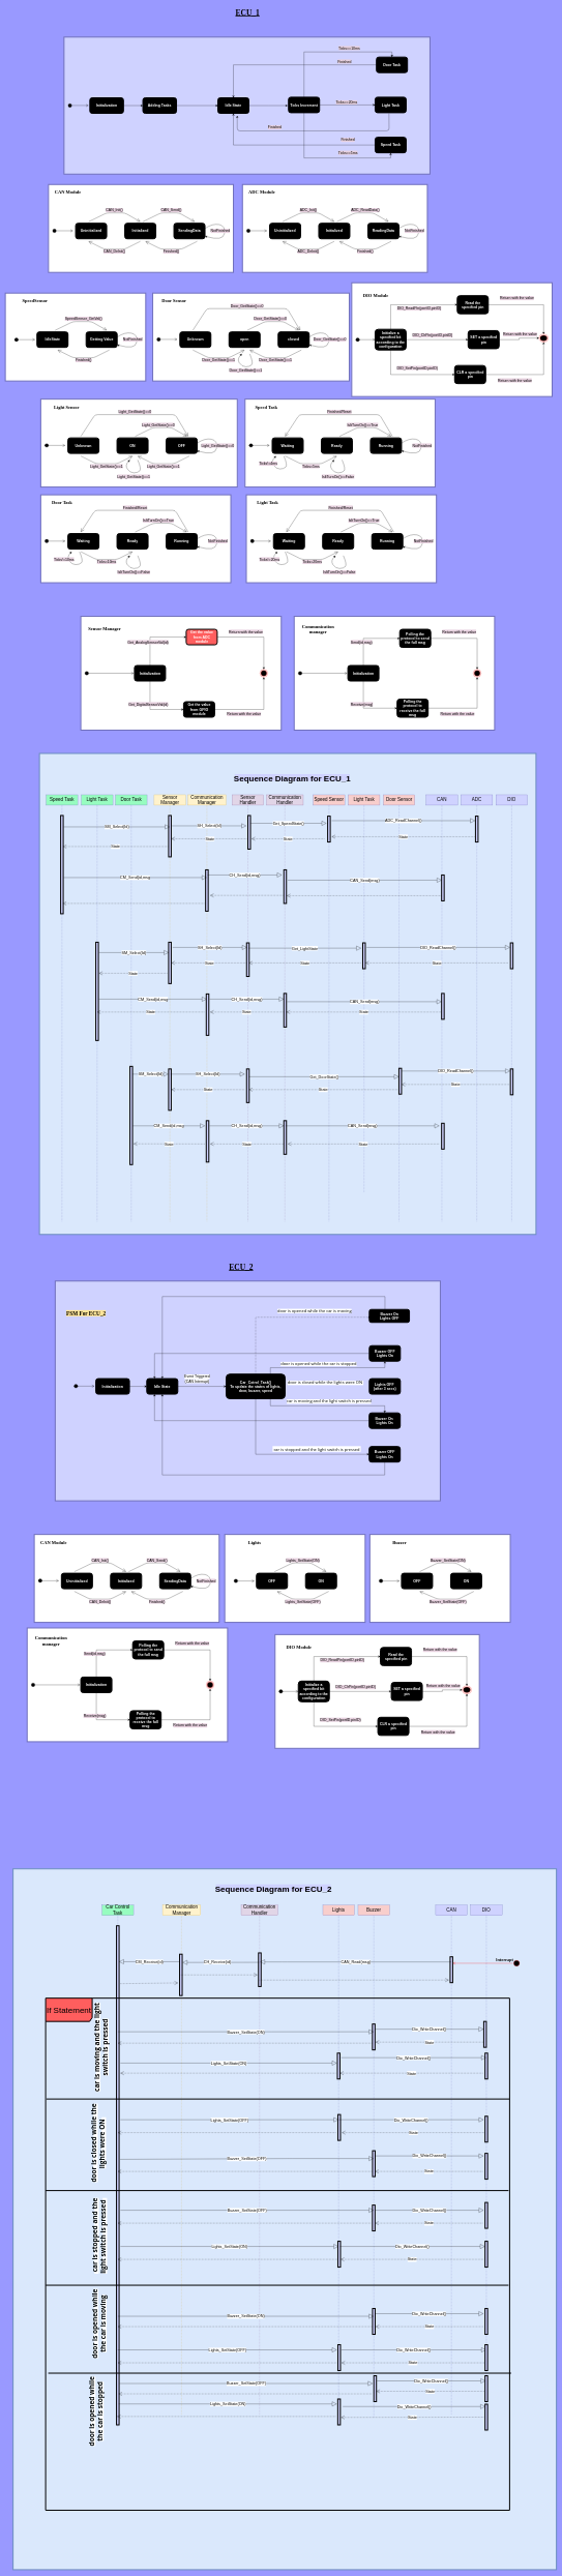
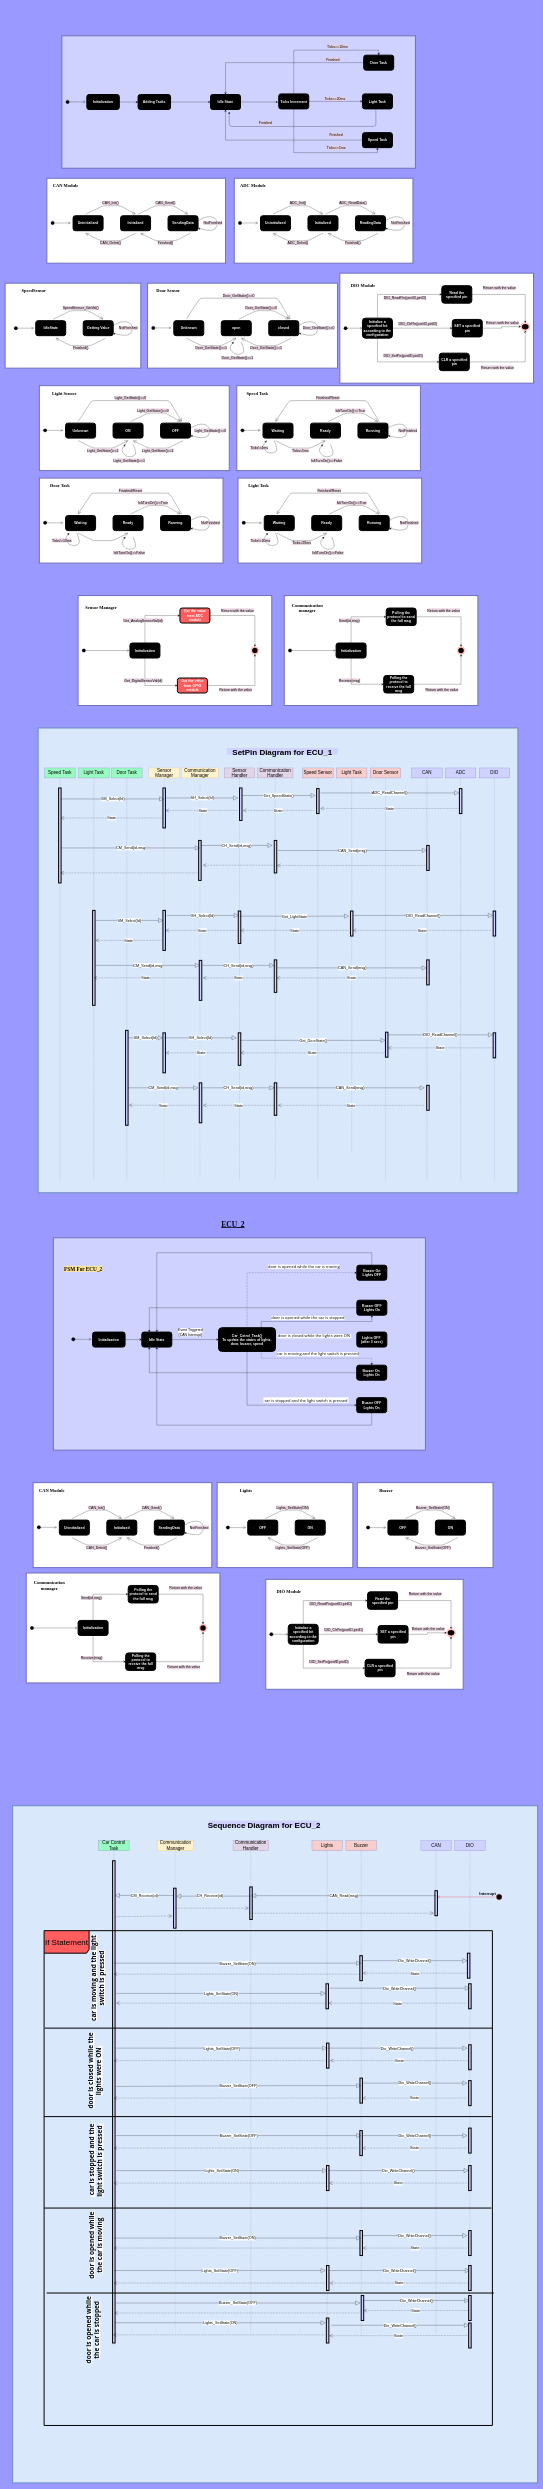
- <mxCell id="2" value="&lt;font face=&quot;Comic Sans MS&quot; size=&quot;1&quot;&gt;&lt;b&gt;&lt;u style=&quot;font-size: 30px ; line-height: 140%&quot;&gt;ECU_1&lt;/u&gt;&lt;/b&gt;&lt;/font&gt;" style="text;html=1;strokeColor=none;fillColor=none;align=center;verticalAlign=middle;whiteSpace=wrap;rounded=0;strokeWidth=4;" parent="1" vertex="1"><mxGeometry x="907" y="20" width="100" height="50" as="geometry" /></mxCell>
- <mxCell id="111" value="&lt;span style=&quot;font-size: 14px ; background-color: rgb(230 , 208 , 222)&quot;&gt;Ticks=10ms&lt;/span&gt;" style="text;html=1;strokeColor=none;fillColor=none;align=center;verticalAlign=middle;whiteSpace=wrap;rounded=0;" parent="1" vertex="1"><mxGeometry x="392" y="2160" width="40" height="20" as="geometry" /></mxCell>
- <mxCell id="356" value="&lt;b style=&quot;color: rgb(255 , 255 , 255) ; font-size: 14px&quot;&gt;Get the value from GPIO module&lt;/b&gt;" style="rounded=1;whiteSpace=wrap;html=1;strokeWidth=4;fillColor=#000000;" parent="1" vertex="1"><mxGeometry x="709.5" y="2710" width="120" height="60" as="geometry" /></mxCell>
+ <mxCell id="356" value="&lt;b style=&quot;color: rgb(255 , 255 , 255) ; font-size: 14px&quot;&gt;Get the value from GPIO module&lt;/b&gt;" style="rounded=1;whiteSpace=wrap;html=1;strokeWidth=4;fillColor=#ff5e5e;" parent="1" vertex="1"><mxGeometry x="709.5" y="2710" width="120" height="60" as="geometry" /></mxCell>
- <mxCell id="280" value="Sequence Diagram for ECU_1" style="text;align=center;fontStyle=1;verticalAlign=middle;spacingLeft=3;spacingRight=3;strokeColor=none;rotatable=0;points=[[0,0.5],[1,0.5]];portConstraint=eastwest;fillColor=#CFD2FF;fontSize=32;" parent="1" vertex="1"><mxGeometry x="907" y="2990" width="445" height="26" as="geometry" /></mxCell>
+ <mxCell id="280" value="SetPin Diagram for ECU_1" style="text;align=center;fontStyle=1;verticalAlign=middle;spacingLeft=3;spacingRight=3;strokeColor=none;rotatable=0;points=[[0,0.5],[1,0.5]];portConstraint=eastwest;fillColor=#CFD2FF;fontSize=32;" parent="1" vertex="1"><mxGeometry x="907" y="2990" width="445" height="26" as="geometry" /></mxCell>
- <mxCell id="407" value="&lt;font color=&quot;#ffffff&quot;&gt;&lt;span style=&quot;font-size: 14px&quot;&gt;&lt;b&gt;Buzzer On&lt;br&gt;Lights OFF&lt;br&gt;&lt;/b&gt;&lt;/span&gt;&lt;/font&gt;" style="rounded=1;whiteSpace=wrap;html=1;strokeWidth=4;fillColor=#000000;" parent="1" vertex="1"><mxGeometry x="1427.5" y="5060" width="155" height="50" as="geometry" /></mxCell>
+ <mxCell id="407" value="&lt;font color=&quot;#ffffff&quot;&gt;&lt;span style=&quot;font-size: 14px&quot;&gt;&lt;b&gt;Buzzer On&lt;br&gt;Lights OFF&lt;br&gt;&lt;/b&gt;&lt;/span&gt;&lt;/font&gt;" style="rounded=1;whiteSpace=wrap;html=1;strokeWidth=4;fillColor=#000000;" parent="1" vertex="1"><mxGeometry x="1427.5" y="5060" width="120" height="60" as="geometry" /></mxCell>
- <mxCell id="409" style="edgeStyle=orthogonalEdgeStyle;rounded=0;orthogonalLoop=1;jettySize=auto;html=1;exitX=0.75;exitY=1;exitDx=0;exitDy=0;" parent="1" source="190" target="411" edge="1"><mxGeometry relative="1" as="geometry" /></mxCell>
+ <mxCell id="409" style="edgeStyle=orthogonalEdgeStyle;rounded=0;orthogonalLoop=1;jettySize=auto;html=1;exitX=0.75;exitY=1;exitDx=0;exitDy=0;dashed=1;" parent="1" source="190" target="411" edge="1"><mxGeometry relative="1" as="geometry" /></mxCell>
